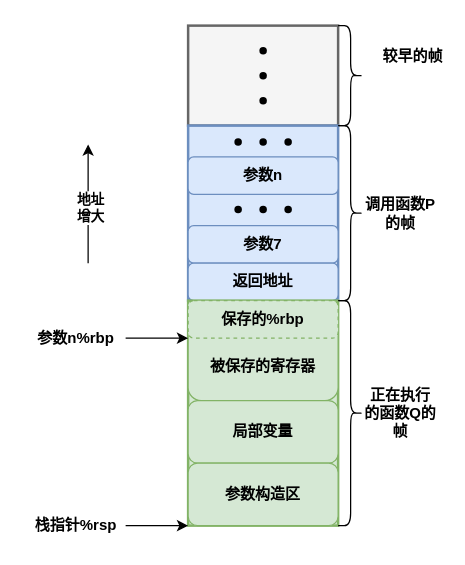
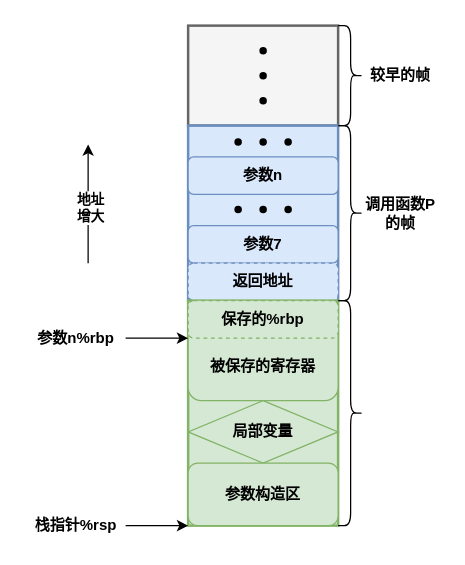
- <mxCell id="7" value="较早的帧" style="text;html=1;strokeColor=none;fillColor=none;align=center;verticalAlign=middle;whiteSpace=wrap;rounded=0;fontStyle=1" parent="1" vertex="1"><mxGeometry x="300" y="30" width="60" height="30" as="geometry" /></mxCell>
+ <mxCell id="7" value="较早的帧" style="text;html=1;strokeColor=none;fillColor=none;align=center;verticalAlign=middle;whiteSpace=wrap;rounded=0;fontStyle=1" parent="1" vertex="1"><mxGeometry x="290" y="45" width="60" height="30" as="geometry" /></mxCell>
- <mxCell id="17" value="返回地址" style="rounded=1;whiteSpace=wrap;html=1;fillColor=#dae8fc;strokeColor=#6c8ebf;perimeterSpacing=0;fontStyle=1" parent="1" vertex="1"><mxGeometry x="150" y="210" width="120" height="30" as="geometry" /></mxCell>
+ <mxCell id="17" value="返回地址" style="rounded=1;whiteSpace=wrap;html=1;fillColor=#dae8fc;strokeColor=#6c8ebf;perimeterSpacing=0;fontStyle=1;dashed=1;" parent="1" vertex="1"><mxGeometry x="150" y="210" width="120" height="30" as="geometry" /></mxCell>
- <mxCell id="28" value="正在执行的函数Q的帧" style="text;html=1;strokeColor=none;fillColor=none;align=center;verticalAlign=middle;whiteSpace=wrap;rounded=0;fontStyle=1" parent="1" vertex="1"><mxGeometry x="290" y="315" width="60" height="30" as="geometry" /></mxCell>
- <mxCell id="25" value="局部变量" style="rounded=1;whiteSpace=wrap;html=1;fillColor=#d5e8d4;strokeColor=#82b366;perimeterSpacing=0;fontStyle=1" parent="1" vertex="1"><mxGeometry x="150" y="320" width="120" height="50" as="geometry" /></mxCell>
+ <mxCell id="25" value="局部变量" style="rhombus;whiteSpace=wrap;html=1;fillColor=#d5e8d4;strokeColor=#82b366;perimeterSpacing=0;fontStyle=1;" parent="1" vertex="1"><mxGeometry x="150" y="320" width="120" height="50" as="geometry" /></mxCell>
